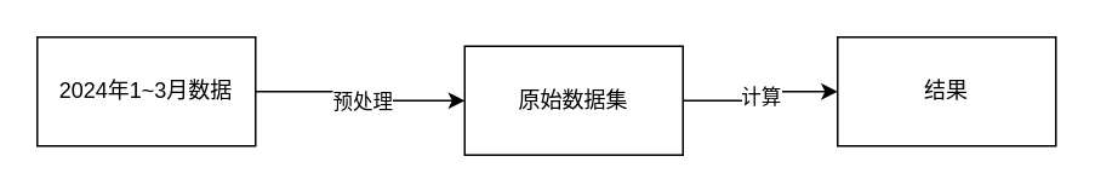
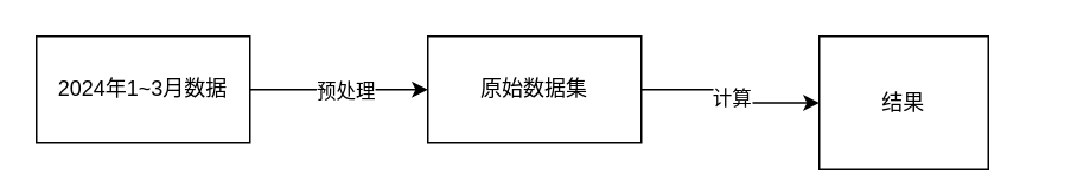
- <mxCell id="8" value="结果" style="rounded=0;whiteSpace=wrap;html=1;" vertex="1" parent="1"><mxGeometry x="460" y="20" width="120" height="60" as="geometry" /></mxCell>
+ <mxCell id="8" value="结果" style="rounded=0;whiteSpace=wrap;html=1;" vertex="1" parent="1"><mxGeometry x="460" y="20" width="95" height="75" as="geometry" /></mxCell>
- <mxCell id="7" value="原始数据集" style="rounded=0;whiteSpace=wrap;html=1;" vertex="1" parent="1"><mxGeometry x="255" y="25" width="120" height="60" as="geometry" /></mxCell>
+ <mxCell id="7" value="原始数据集" style="rounded=0;whiteSpace=wrap;html=1;" vertex="1" parent="1"><mxGeometry x="240" y="20" width="120" height="60" as="geometry" /></mxCell>
